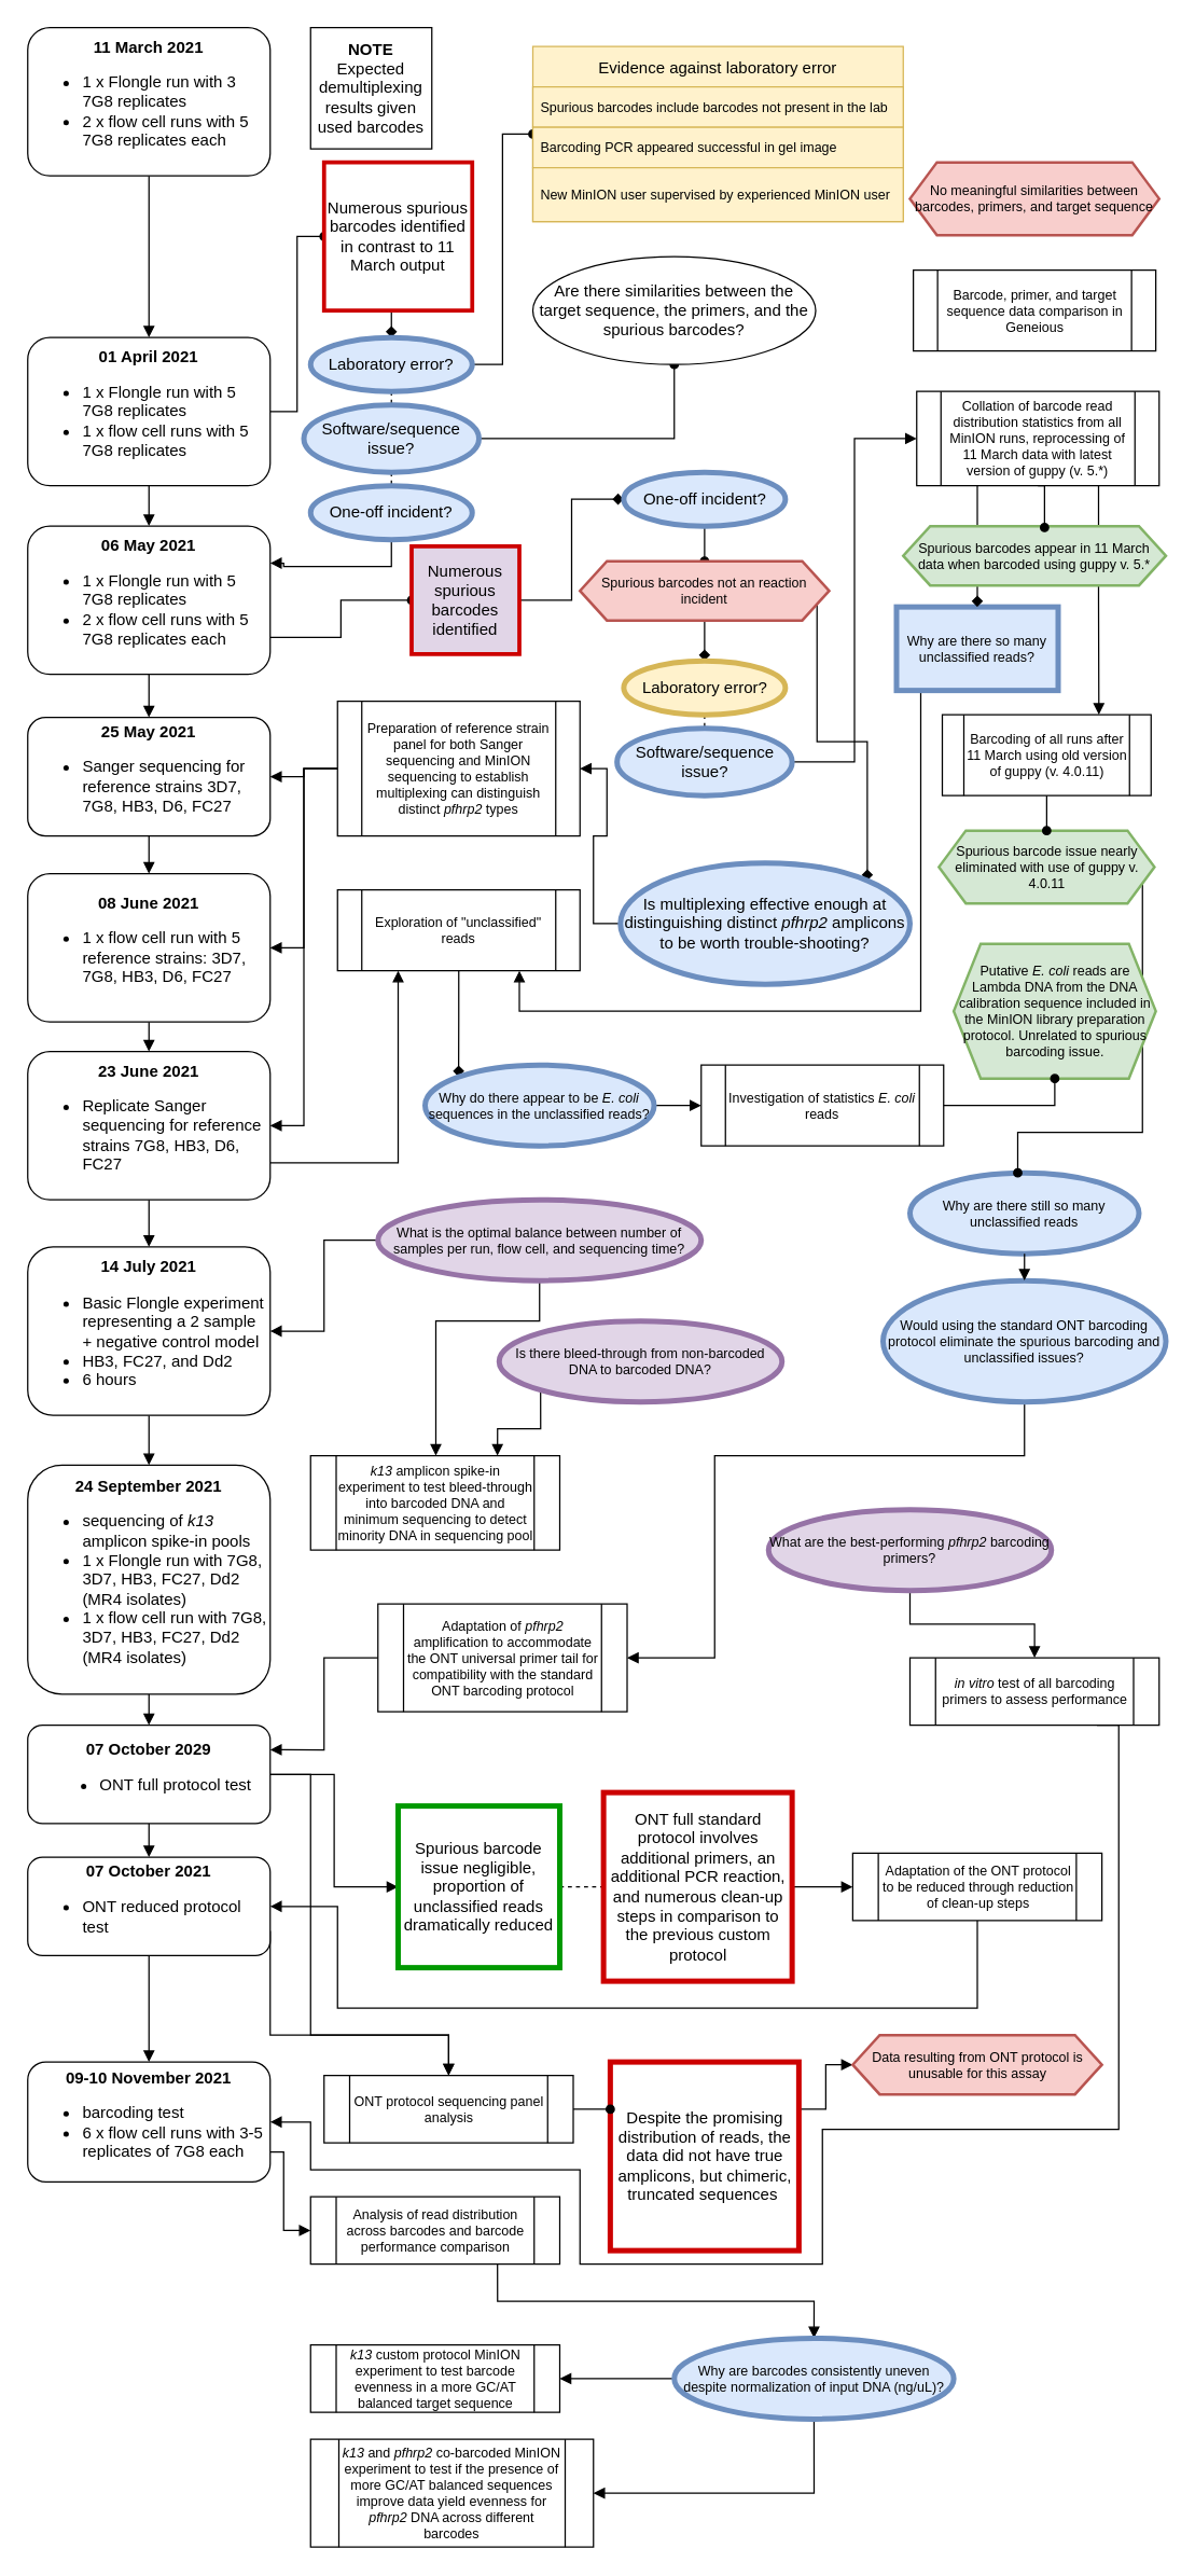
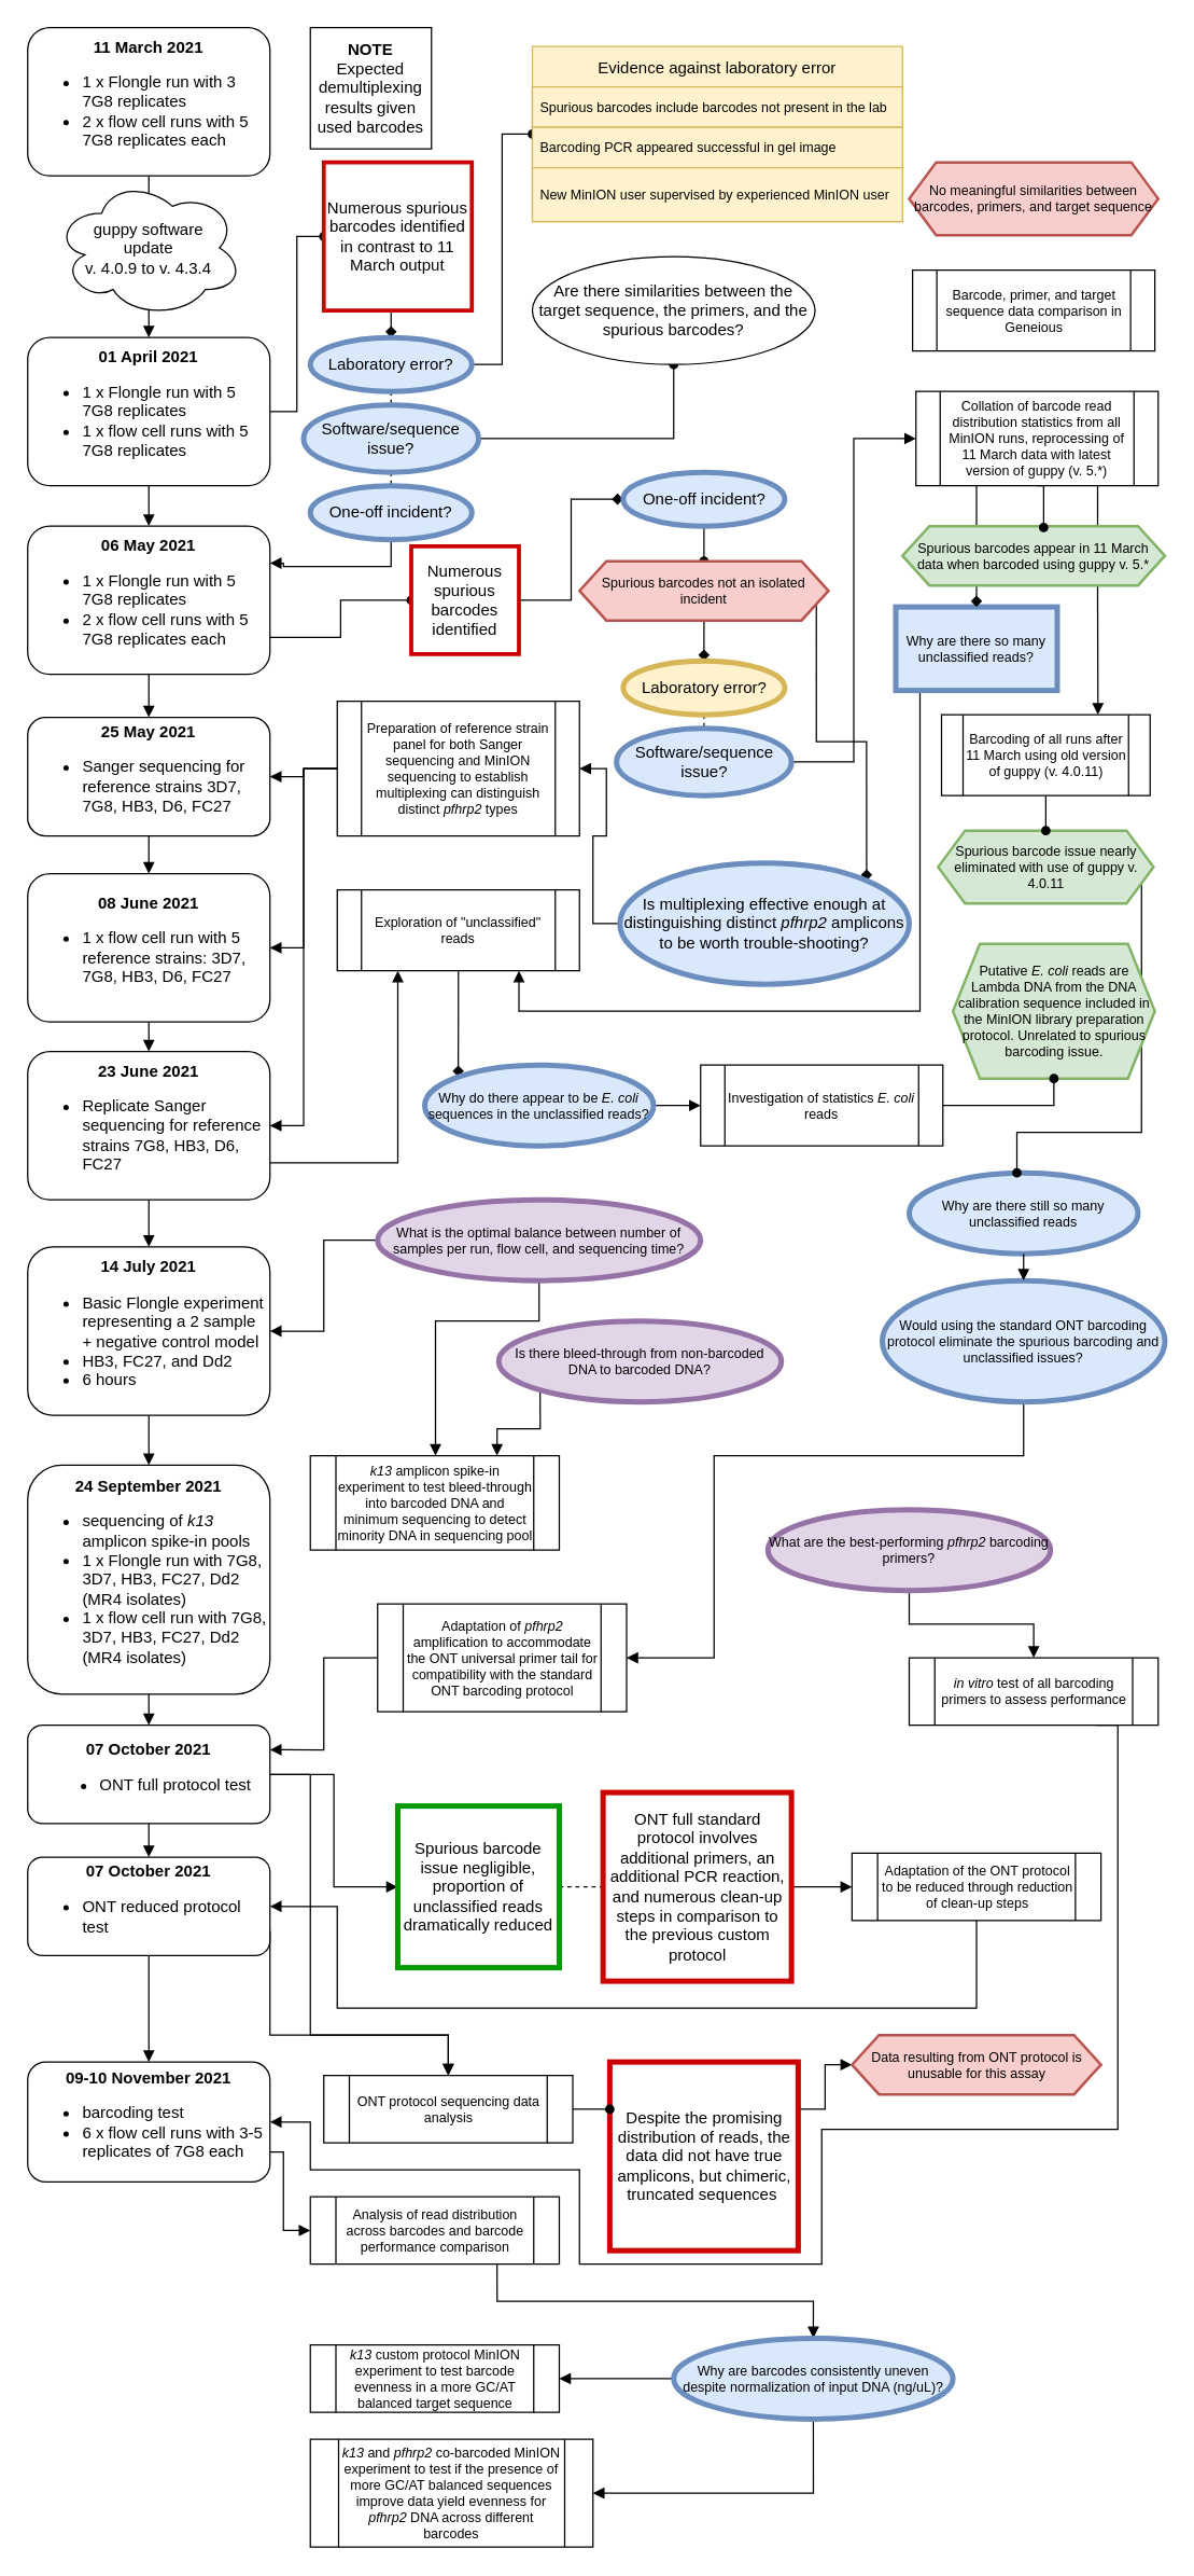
+ <mxCell id="18" value="&lt;div&gt;guppy software &lt;br&gt;&lt;/div&gt;&lt;div&gt;update&lt;/div&gt;&lt;div&gt;v. 4.0.9 to v. 4.3.4&lt;br&gt;&lt;/div&gt;" style="ellipse;shape=cloud;whiteSpace=wrap;html=1;" vertex="1" parent="1"><mxGeometry x="40" y="132" width="140" height="103" as="geometry" /></mxCell>
- <mxCell id="45" value="Spurious barcodes not an reaction incident" style="shape=hexagon;perimeter=hexagonPerimeter2;whiteSpace=wrap;html=1;fixedSize=1;fontSize=10;strokeWidth=2;fillColor=#f8cecc;strokeColor=#b85450;" vertex="1" parent="1"><mxGeometry x="430" y="416" width="185" height="44" as="geometry" /></mxCell>
+ <mxCell id="45" value="Spurious barcodes not an isolated incident" style="shape=hexagon;perimeter=hexagonPerimeter2;whiteSpace=wrap;html=1;fixedSize=1;fontSize=10;strokeWidth=2;fillColor=#f8cecc;strokeColor=#b85450;" vertex="1" parent="1"><mxGeometry x="430" y="416" width="185" height="44" as="geometry" /></mxCell>
- <mxCell id="39" value="&lt;div&gt;Numerous spurious barcodes identified &lt;br&gt;&lt;/div&gt;" style="whiteSpace=wrap;html=1;aspect=fixed;strokeColor=#CC0000;strokeWidth=3;fillColor=#e1d5e7;" vertex="1" parent="1"><mxGeometry x="305" y="405" width="80" height="80" as="geometry" /></mxCell>
+ <mxCell id="39" value="&lt;div&gt;Numerous spurious barcodes identified &lt;br&gt;&lt;/div&gt;" style="whiteSpace=wrap;html=1;aspect=fixed;strokeColor=#CC0000;strokeWidth=3;" vertex="1" parent="1"><mxGeometry x="305" y="405" width="80" height="80" as="geometry" /></mxCell>
- <mxCell id="92" value="&lt;div&gt;&lt;b&gt;07 October 2029&lt;/b&gt;&lt;/div&gt;&lt;div align=&quot;left&quot;&gt;&lt;ul&gt;&lt;li&gt;ONT full protocol test&lt;br&gt;&lt;/li&gt;&lt;/ul&gt;&lt;/div&gt;" style="rounded=1;whiteSpace=wrap;html=1;" vertex="1" parent="1"><mxGeometry y="1280" width="180" height="73" as="geometry" x="20" /></mxCell>
+ <mxCell id="92" value="&lt;div&gt;&lt;b&gt;07 October 2021&lt;/b&gt;&lt;/div&gt;&lt;div align=&quot;left&quot;&gt;&lt;ul&gt;&lt;li&gt;ONT full protocol test&lt;br&gt;&lt;/li&gt;&lt;/ul&gt;&lt;/div&gt;" style="rounded=1;whiteSpace=wrap;html=1;" vertex="1" parent="1"><mxGeometry y="1280" width="180" height="73" as="geometry" x="20" /></mxCell>
- <mxCell id="107" value="ONT protocol sequencing panel analysis" style="shape=process;whiteSpace=wrap;html=1;backgroundOutline=1;fontSize=10;" vertex="1" parent="1"><mxGeometry x="240" y="1540" width="185" height="50" as="geometry" /></mxCell>
+ <mxCell id="107" value="ONT protocol sequencing data analysis" style="shape=process;whiteSpace=wrap;html=1;backgroundOutline=1;fontSize=10;" vertex="1" parent="1"><mxGeometry x="240" y="1540" width="185" height="50" as="geometry" /></mxCell>
